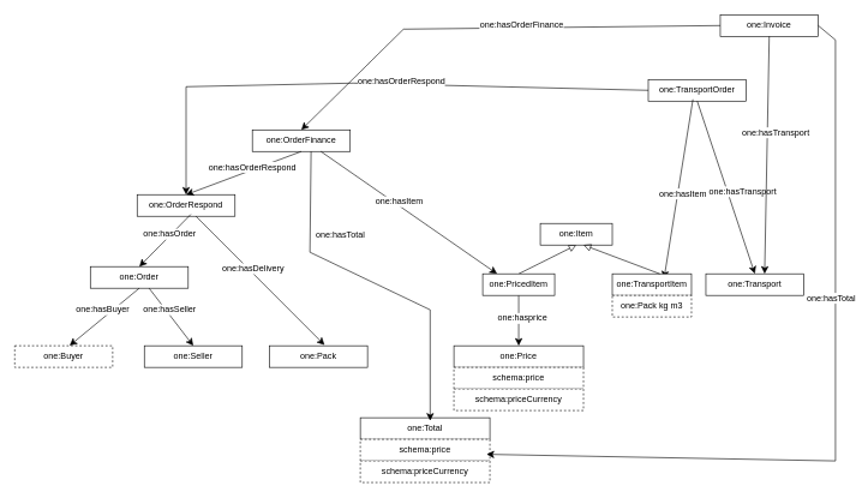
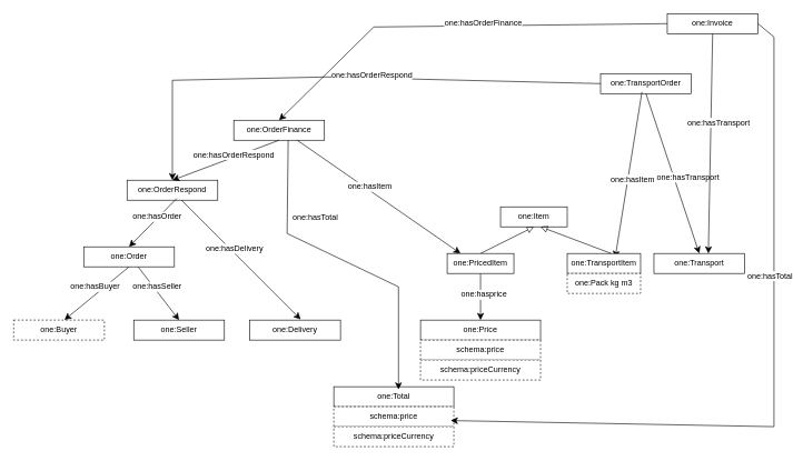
- <mxCell id="9" value="one:Pack" style="rounded=0;whiteSpace=wrap;html=1;snapToPoint=1;points=[[0.1,0],[0.2,0],[0.3,0],[0.4,0],[0.5,0],[0.6,0],[0.7,0],[0.8,0],[0.9,0],[0,0.1],[0,0.3],[0,0.5],[0,0.7],[0,0.9],[0.1,1],[0.2,1],[0.3,1],[0.4,1],[0.5,1],[0.6,1],[0.7,1],[0.8,1],[0.9,1],[1,0.1],[1,0.3],[1,0.5],[1,0.7],[1,0.9]];" vertex="1" parent="1"><mxGeometry x="374" y="480" width="136" height="30" as="geometry" /></mxCell>
+ <mxCell id="9" value="one:Delivery" style="rounded=0;whiteSpace=wrap;html=1;snapToPoint=1;points=[[0.1,0],[0.2,0],[0.3,0],[0.4,0],[0.5,0],[0.6,0],[0.7,0],[0.8,0],[0.9,0],[0,0.1],[0,0.3],[0,0.5],[0,0.7],[0,0.9],[0.1,1],[0.2,1],[0.3,1],[0.4,1],[0.5,1],[0.6,1],[0.7,1],[0.8,1],[0.9,1],[1,0.1],[1,0.3],[1,0.5],[1,0.7],[1,0.9]];" vertex="1" parent="1"><mxGeometry x="374" y="480" width="136" height="30" as="geometry" /></mxCell>
